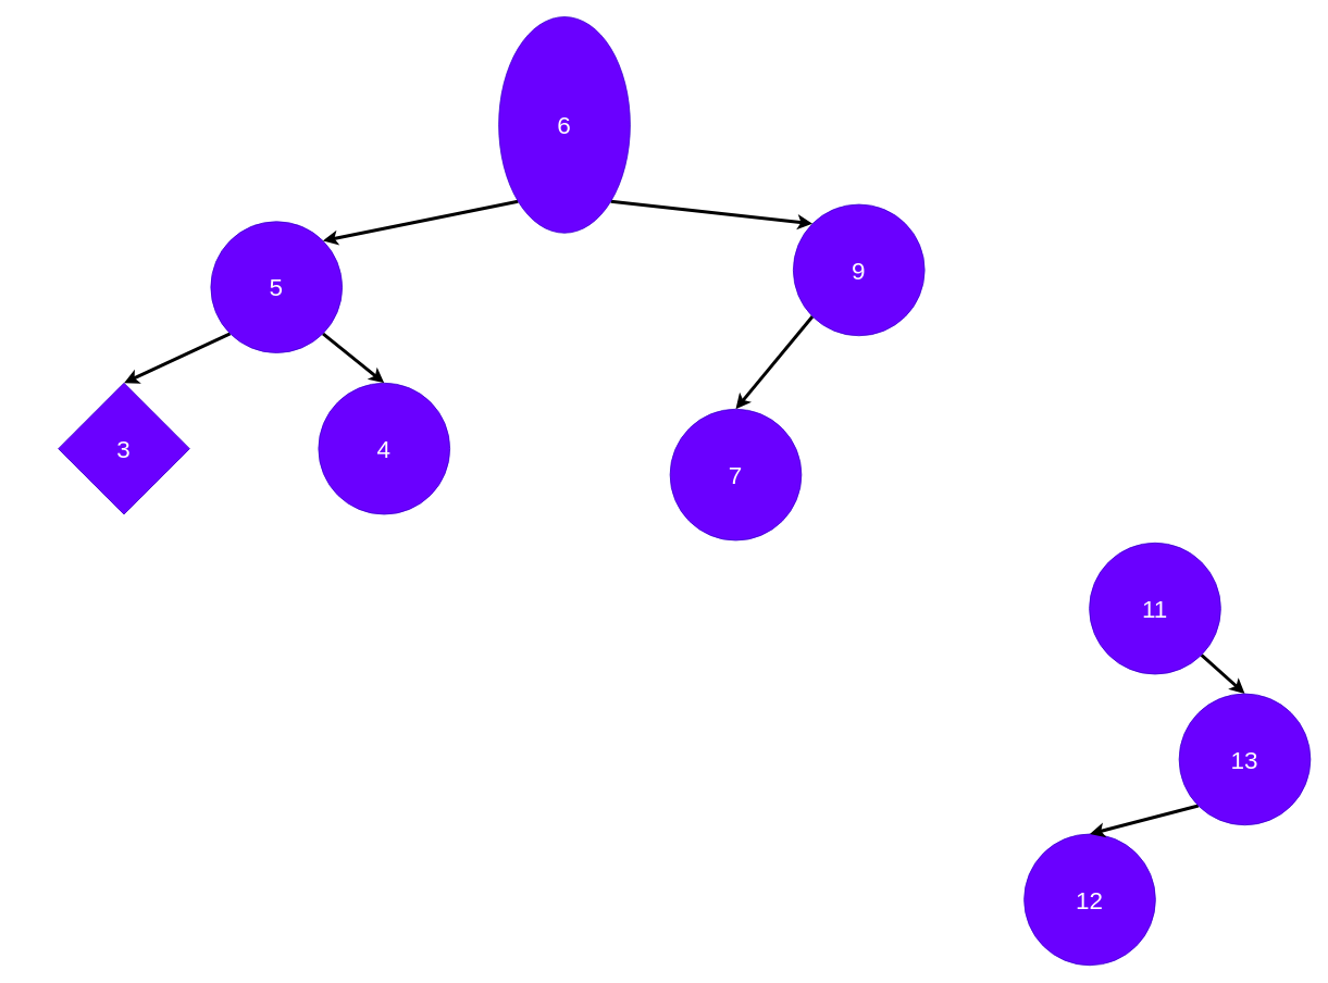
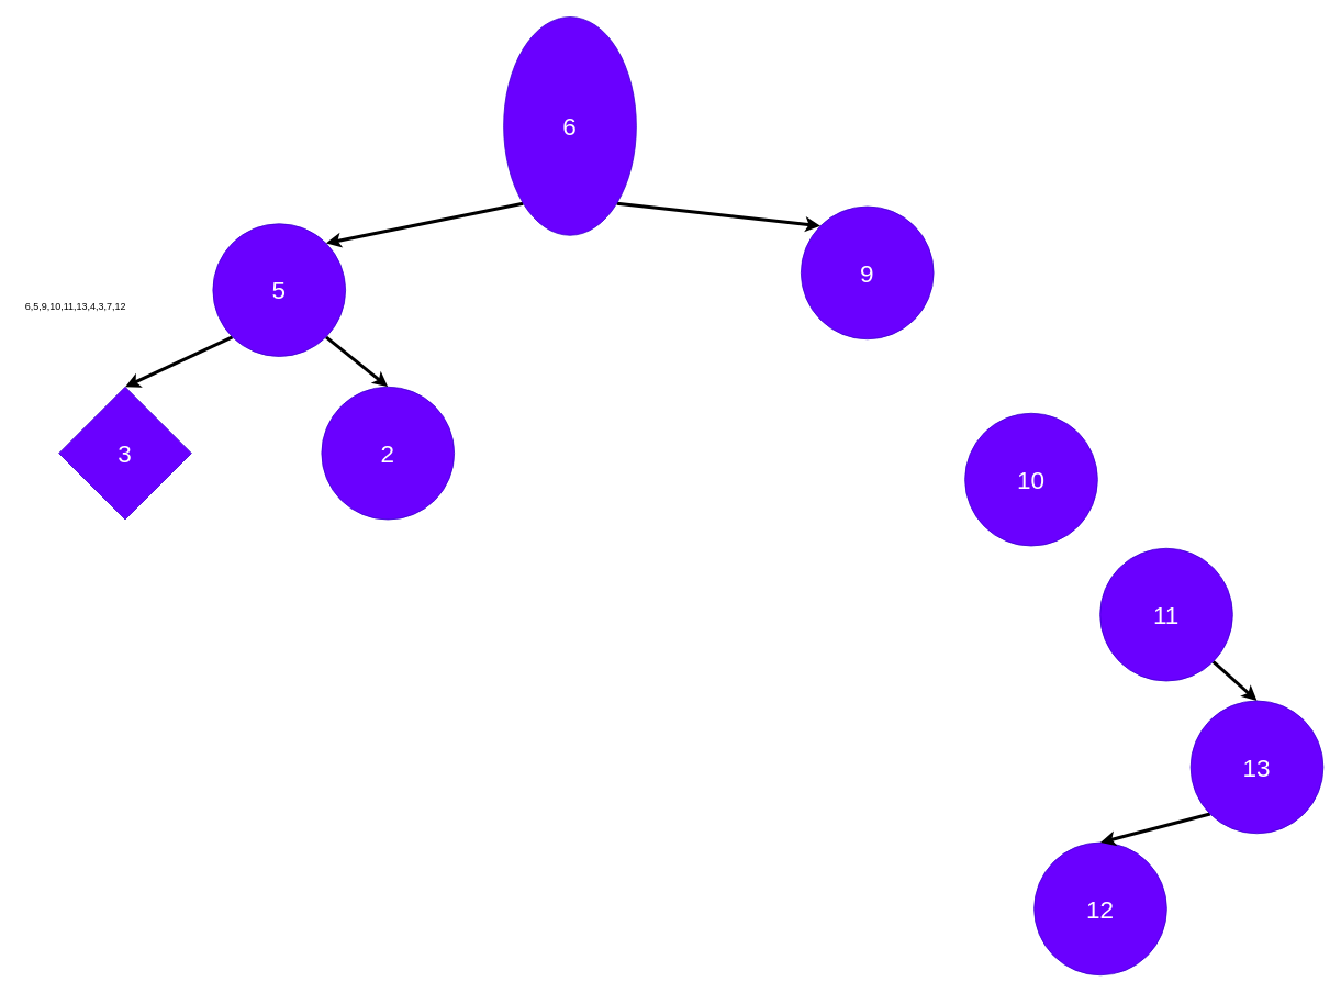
+ <mxCell id="2" value="&lt;font color=&quot;#000000&quot;&gt;6,5,9,10,11,13,4,3,7,12&lt;/font&gt;" style="text;html=1;align=center;verticalAlign=middle;resizable=0;points=[];autosize=1;strokeColor=none;fillColor=none;" vertex="1" parent="1"><mxGeometry x="20" y="359" width="141" height="26" as="geometry" /></mxCell>
- <mxCell id="9" style="edgeStyle=none;html=1;exitX=0;exitY=1;exitDx=0;exitDy=0;entryX=0.5;entryY=0;entryDx=0;entryDy=0;strokeColor=#000000;strokeWidth=4;fontSize=30;fontColor=#000000;" edge="1" parent="1" source="10" target="17"><mxGeometry relative="1" as="geometry" /></mxCell>
- <mxCell id="16" value="&lt;font style=&quot;font-size: 30px;&quot;&gt;4&lt;/font&gt;" style="ellipse;whiteSpace=wrap;html=1;fontColor=#ffffff;fillColor=#6a00ff;strokeColor=#3700CC;" vertex="1" parent="1"><mxGeometry x="390" y="469" width="161" height="161" as="geometry" /></mxCell>
+ <mxCell id="16" value="&lt;font style=&quot;font-size: 30px;&quot;&gt;2&lt;/font&gt;" style="ellipse;whiteSpace=wrap;html=1;fontColor=#ffffff;fillColor=#6a00ff;strokeColor=#3700CC;" vertex="1" parent="1"><mxGeometry x="390" y="469" width="161" height="161" as="geometry" /></mxCell>
- <mxCell id="17" value="&lt;font style=&quot;font-size: 30px;&quot;&gt;7&lt;/font&gt;" style="ellipse;whiteSpace=wrap;html=1;fontColor=#ffffff;fillColor=#6a00ff;strokeColor=#3700CC;" vertex="1" parent="1"><mxGeometry x="821" y="501" width="161" height="161" as="geometry" /></mxCell>
+ <mxCell id="11" value="&lt;font style=&quot;font-size: 30px;&quot;&gt;10&lt;/font&gt;" style="ellipse;whiteSpace=wrap;html=1;fontColor=#ffffff;fillColor=#6a00ff;strokeColor=#3700CC;" vertex="1" parent="1"><mxGeometry x="1171" y="501" width="161" height="161" as="geometry" /></mxCell>
